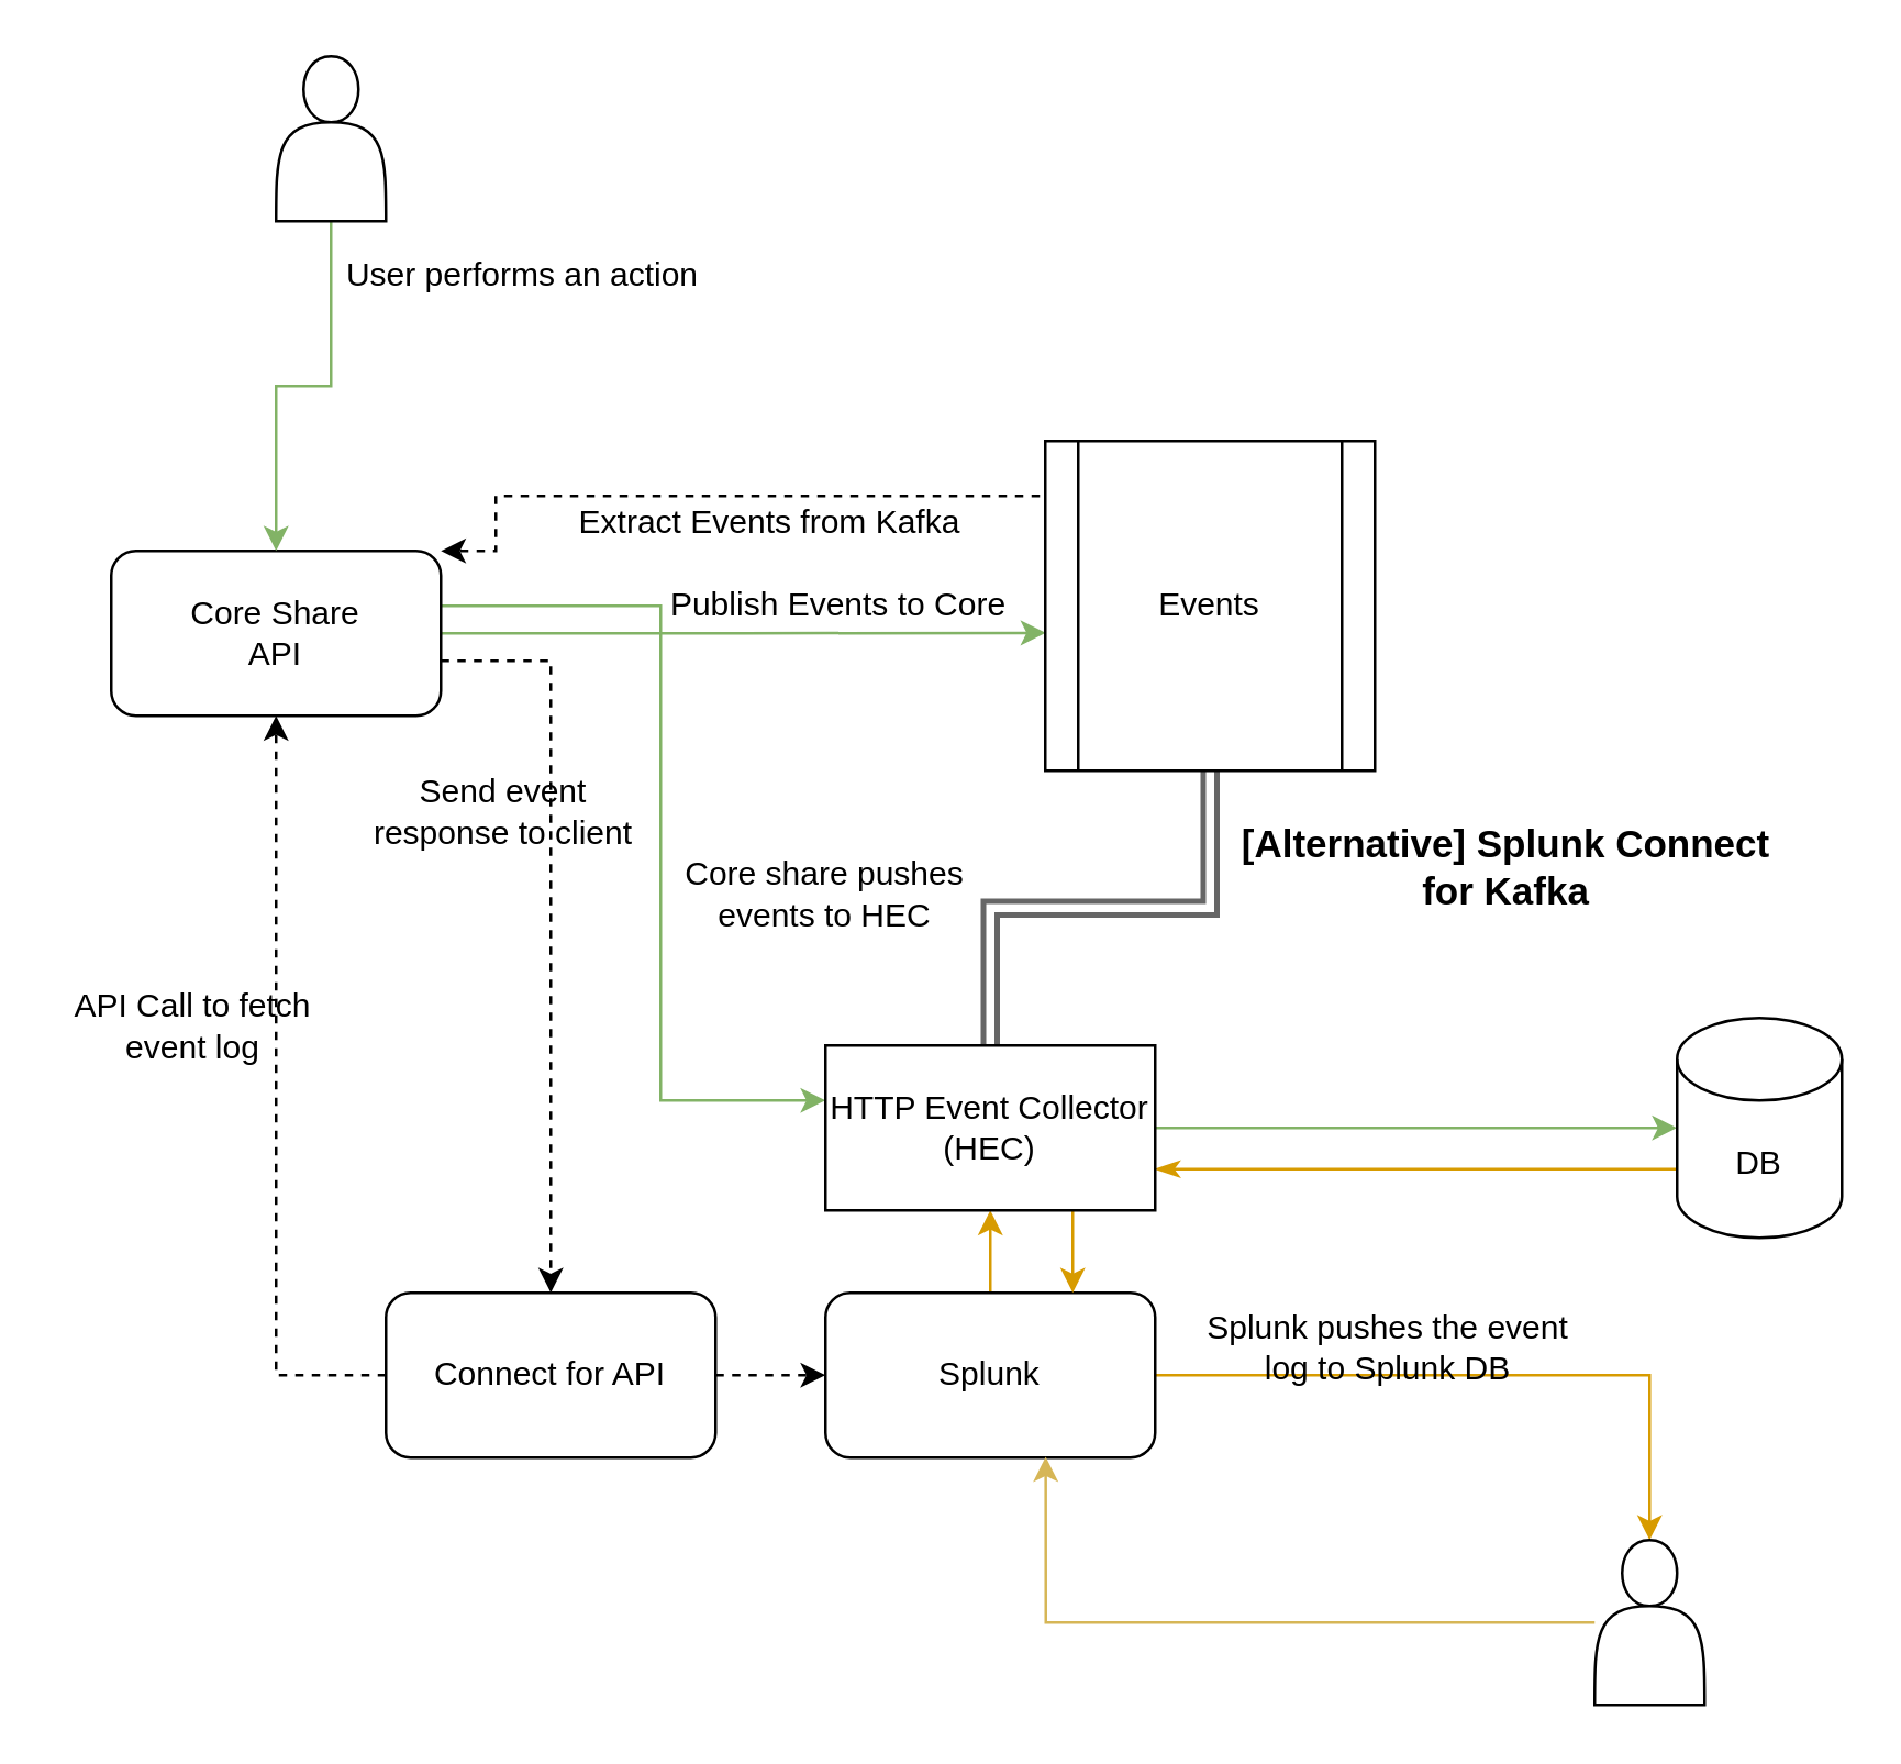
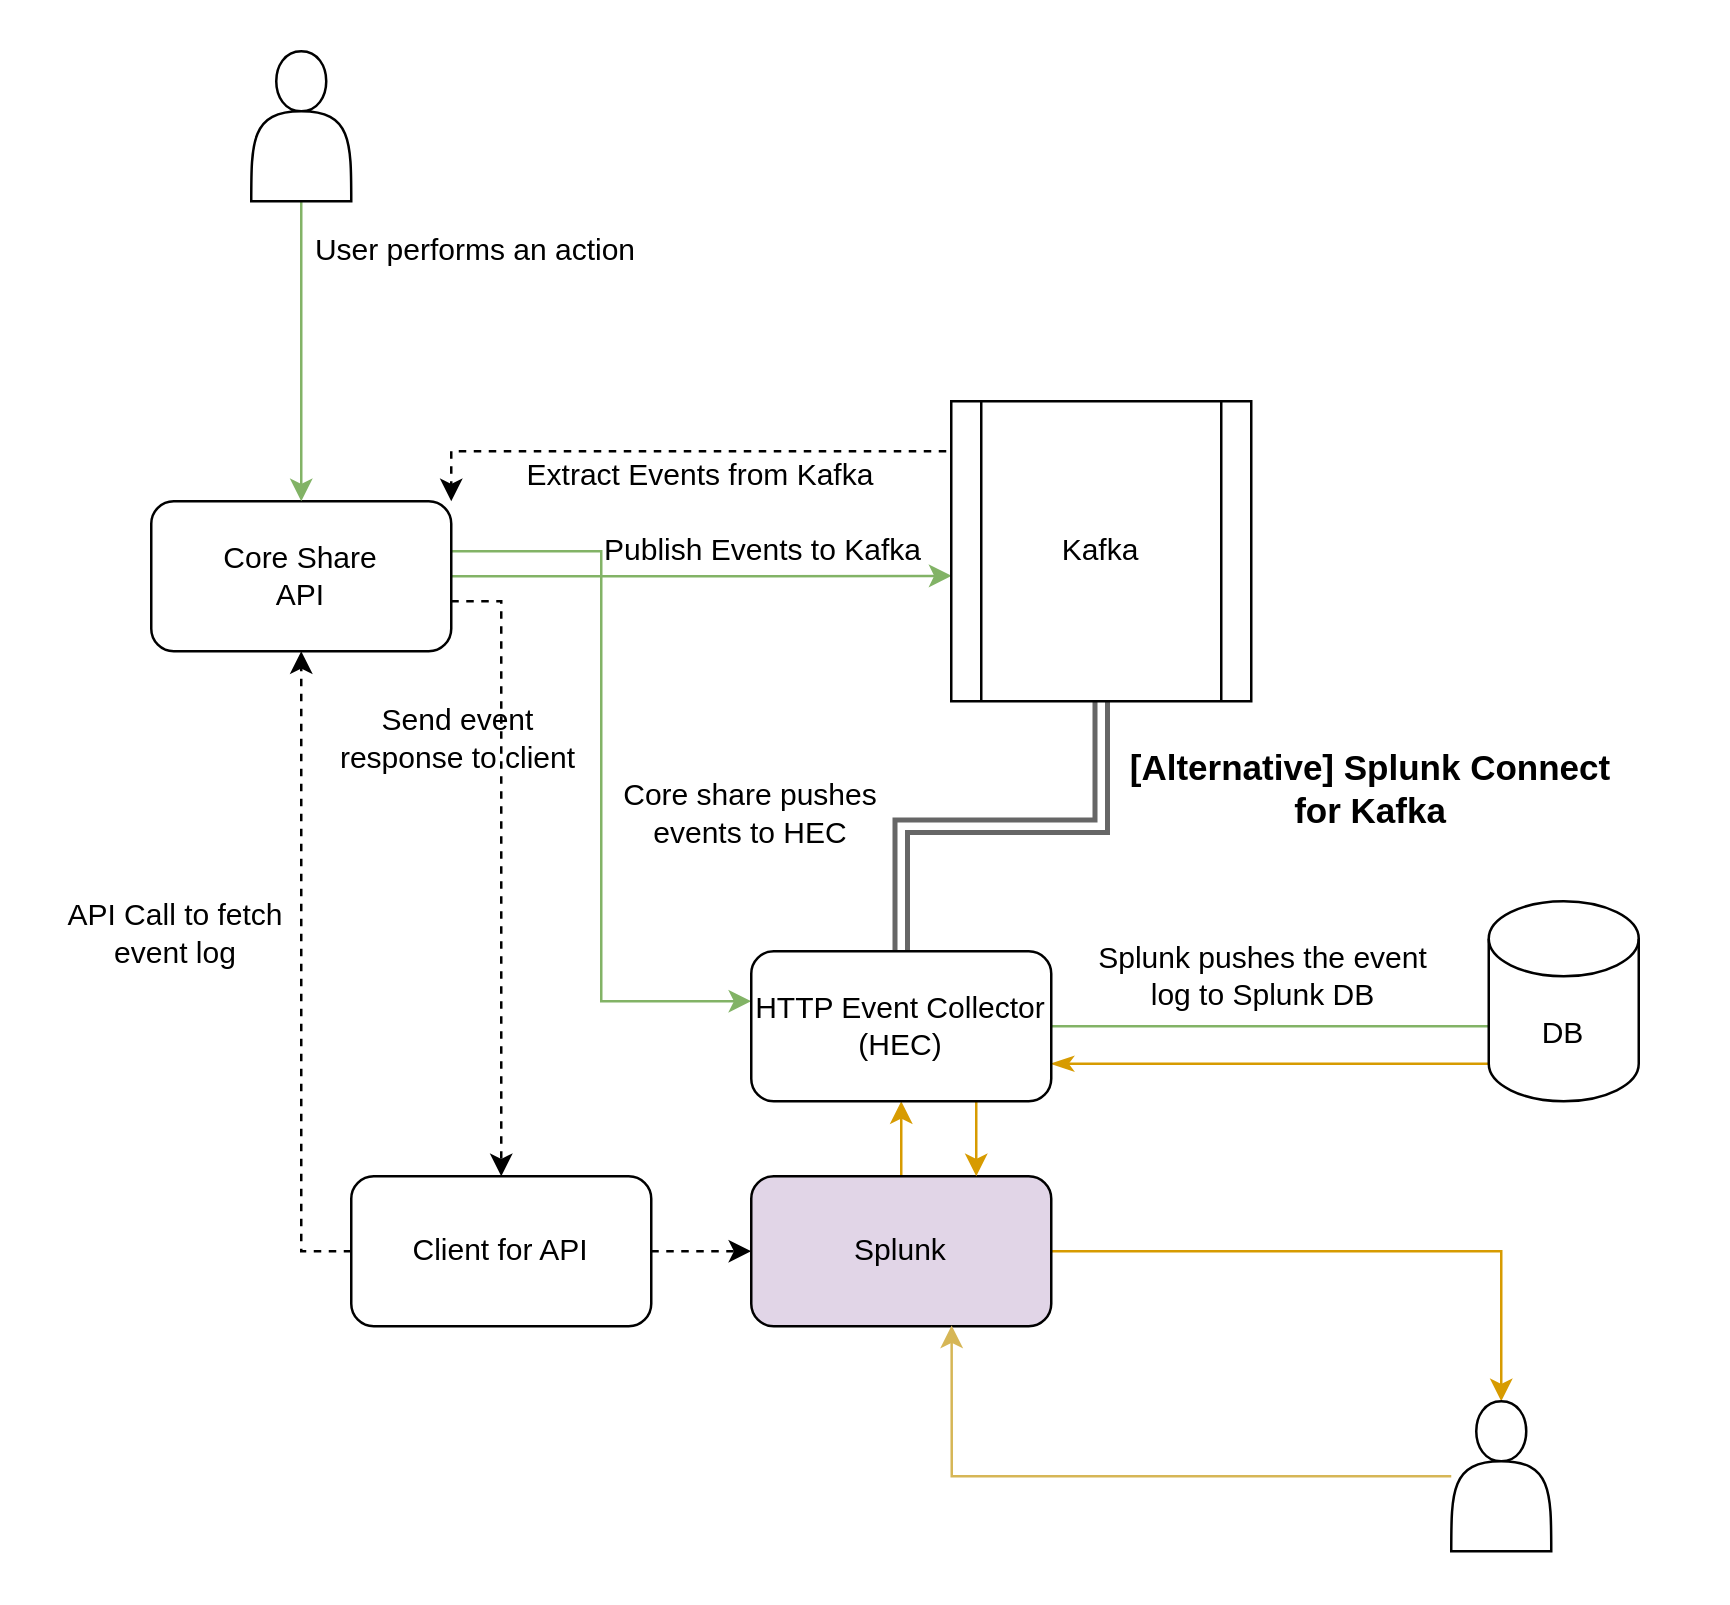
- <mxCell id="16" value="Publish Events to Core" style="text;html=1;strokeColor=none;fillColor=none;align=center;verticalAlign=middle;whiteSpace=wrap;rounded=0;" vertex="1" parent="1"><mxGeometry x="240" y="215" width="130" height="10" as="geometry" /></mxCell>
+ <mxCell id="16" value="Publish Events to Kafka" style="text;html=1;strokeColor=none;fillColor=none;align=center;verticalAlign=middle;whiteSpace=wrap;rounded=0;" vertex="1" parent="1"><mxGeometry x="240" y="215" width="130" height="10" as="geometry" /></mxCell>
- <mxCell id="8" value="Events" style="shape=process;whiteSpace=wrap;html=1;backgroundOutline=1;" vertex="1" parent="1"><mxGeometry x="380" y="160" width="120" height="120" as="geometry" /></mxCell>
+ <mxCell id="8" value="Kafka" style="shape=process;whiteSpace=wrap;html=1;backgroundOutline=1;" vertex="1" parent="1"><mxGeometry x="380" y="160" width="120" height="120" as="geometry" /></mxCell>
- <mxCell id="5" value="Core Share&lt;br&gt;API" style="rounded=1;whiteSpace=wrap;html=1;" vertex="1" parent="1"><mxGeometry x="40" y="200" width="120" height="60" as="geometry" /></mxCell>
+ <mxCell id="5" value="Core Share&lt;br&gt;API" style="rounded=1;whiteSpace=wrap;html=1;" vertex="1" parent="1"><mxGeometry x="60" y="200" width="120" height="60" as="geometry" /></mxCell>
- <mxCell id="29" value="HTTP Event Collector&lt;br&gt;(HEC)" style="rounded=0;whiteSpace=wrap;html=1;" vertex="1" parent="1"><mxGeometry x="300" y="380" width="120" height="60" as="geometry" /></mxCell>
+ <mxCell id="29" value="HTTP Event Collector&lt;br&gt;(HEC)" style="whiteSpace=wrap;html=1;rounded=1;" vertex="1" parent="1"><mxGeometry x="300" y="380" width="120" height="60" as="geometry" /></mxCell>
- <mxCell id="15" value="DB" style="shape=cylinder3;whiteSpace=wrap;html=1;boundedLbl=1;backgroundOutline=1;size=15;" vertex="1" parent="1"><mxGeometry x="610" y="370" width="60" height="80" as="geometry" /></mxCell>
+ <mxCell id="15" value="DB" style="shape=cylinder3;whiteSpace=wrap;html=1;boundedLbl=1;backgroundOutline=1;size=15;" vertex="1" parent="1"><mxGeometry x="595" y="360" width="60" height="80" as="geometry" /></mxCell>
- <mxCell id="17" value="Splunk pushes the event log to Splunk DB" style="text;html=1;strokeColor=none;fillColor=none;align=center;verticalAlign=middle;whiteSpace=wrap;rounded=0;" vertex="1" parent="1"><mxGeometry x="430" y="480" width="150" height="20" as="geometry" /></mxCell>
+ <mxCell id="17" value="Splunk pushes the event log to Splunk DB" style="text;html=1;strokeColor=none;fillColor=none;align=center;verticalAlign=middle;whiteSpace=wrap;rounded=0;" vertex="1" parent="1"><mxGeometry x="430" y="380" width="150" height="20" as="geometry" /></mxCell>
- <mxCell id="27" value="Connect for API" style="rounded=1;whiteSpace=wrap;html=1;" vertex="1" parent="1"><mxGeometry x="140" y="470" width="120" height="60" as="geometry" /></mxCell>
+ <mxCell id="27" value="Client for API" style="rounded=1;whiteSpace=wrap;html=1;" vertex="1" parent="1"><mxGeometry x="140" y="470" width="120" height="60" as="geometry" /></mxCell>
- <mxCell id="13" value="Splunk" style="rounded=1;whiteSpace=wrap;html=1;" vertex="1" parent="1"><mxGeometry x="300" y="470" width="120" height="60" as="geometry" /></mxCell>
+ <mxCell id="13" value="Splunk" style="rounded=1;whiteSpace=wrap;html=1;fillColor=#e1d5e7;" vertex="1" parent="1"><mxGeometry x="300" y="470" width="120" height="60" as="geometry" /></mxCell>
